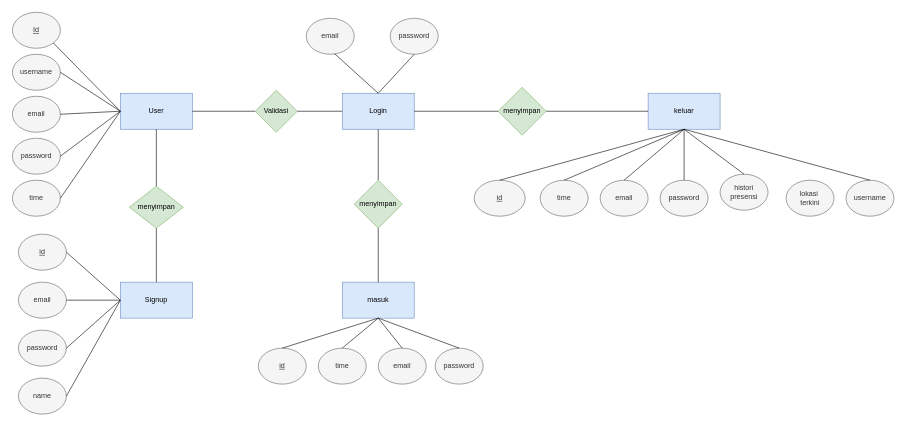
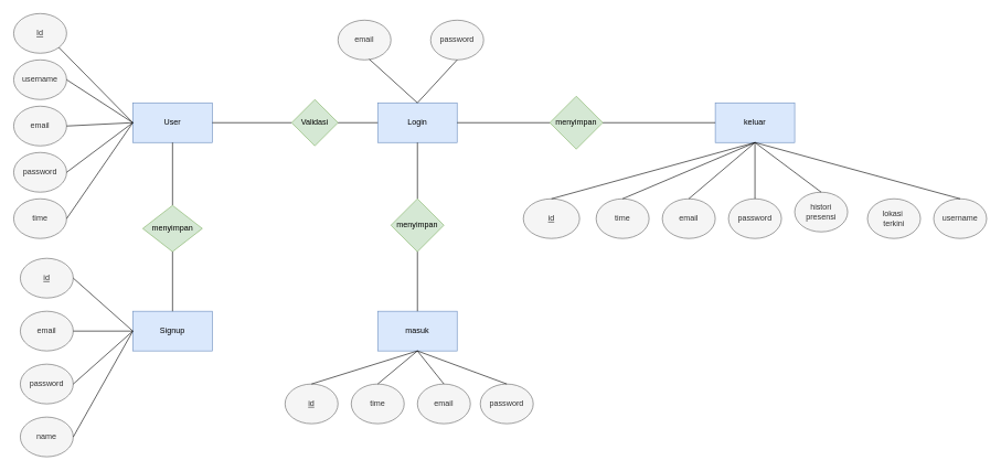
- <mxCell id="15" value="Validasi" style="rhombus;whiteSpace=wrap;html=1;fillColor=#d5e8d4;strokeColor=#82b366;" parent="1" vertex="1"><mxGeometry x="425" y="150" width="70" height="70" as="geometry" /></mxCell>
+ <mxCell id="15" value="Validasi" style="rhombus;whiteSpace=wrap;html=1;fillColor=#d5e8d4;strokeColor=#82b366;" parent="1" vertex="1"><mxGeometry x="440" y="150" width="70" height="70" as="geometry" /></mxCell>
